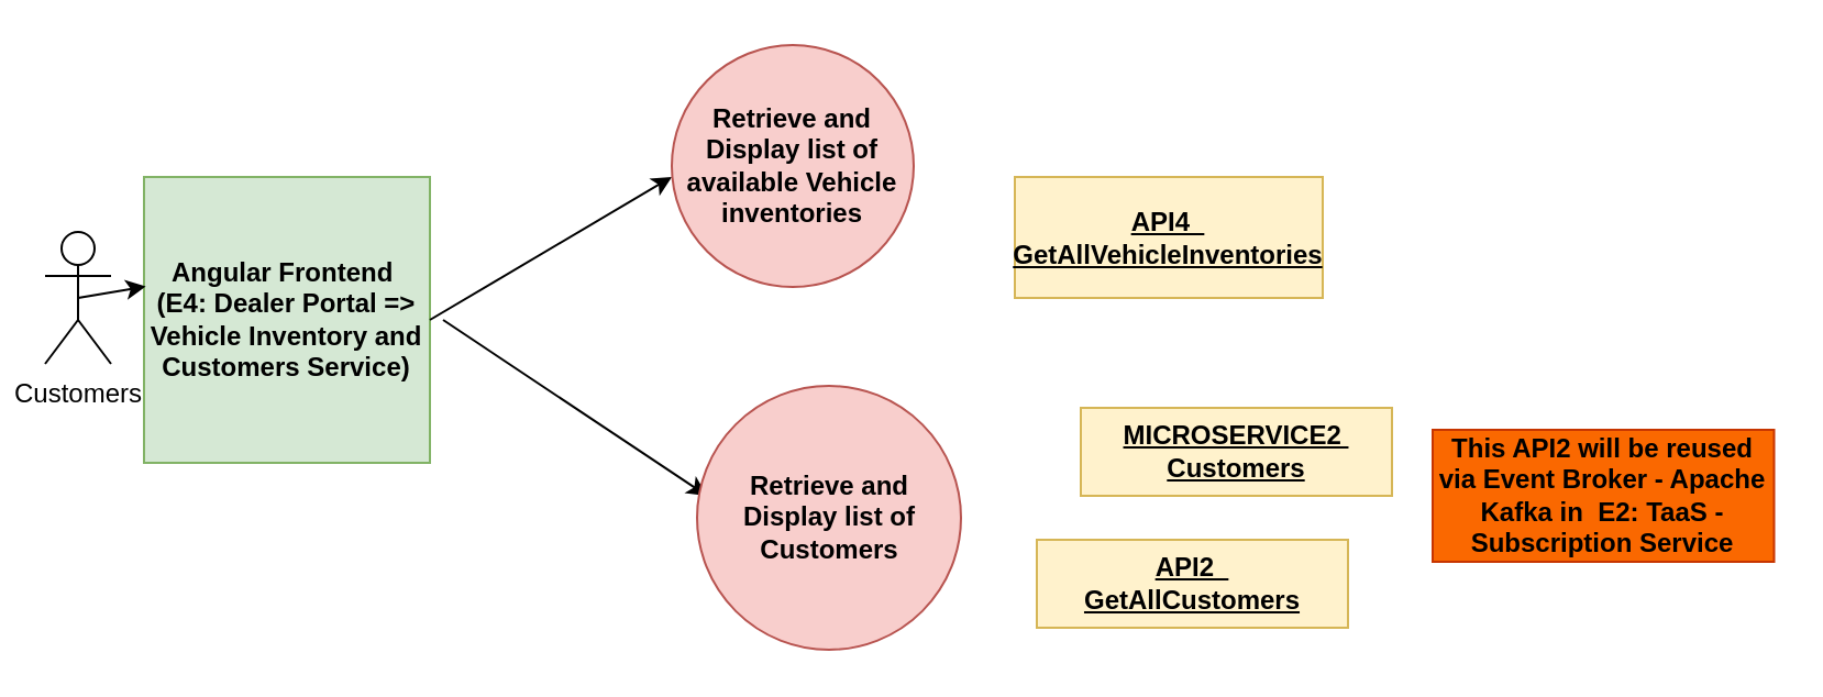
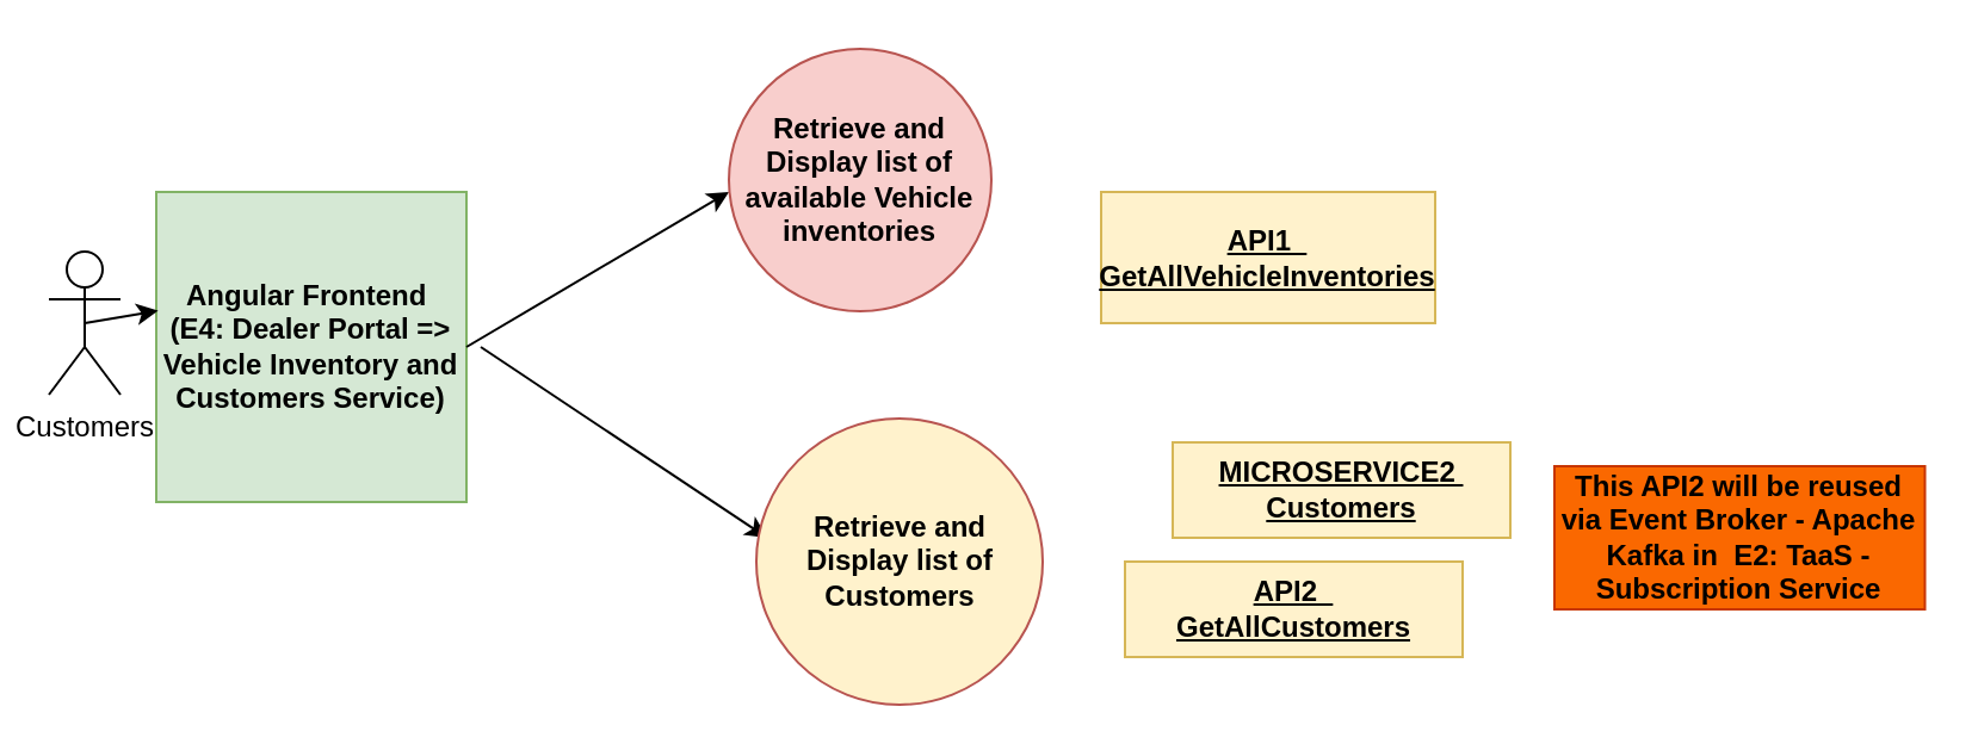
- <mxCell id="7" value="&lt;b&gt;&lt;u&gt;API4&amp;nbsp;&amp;nbsp;&lt;/u&gt;&lt;/b&gt;&lt;div&gt;&lt;b&gt;&lt;u&gt;GetAllVehicleInventories&lt;/u&gt;&lt;/b&gt;&lt;/div&gt;" style="text;html=1;strokeColor=#d6b656;fillColor=#fff2cc;align=center;verticalAlign=middle;whiteSpace=wrap;rounded=0;" vertex="1" parent="1"><mxGeometry x="461" y="80" width="140" height="55" as="geometry" /></mxCell>
+ <mxCell id="7" value="&lt;b&gt;&lt;u&gt;API1&amp;nbsp;&amp;nbsp;&lt;/u&gt;&lt;/b&gt;&lt;div&gt;&lt;b&gt;&lt;u&gt;GetAllVehicleInventories&lt;/u&gt;&lt;/b&gt;&lt;/div&gt;" style="text;html=1;strokeColor=#d6b656;fillColor=#fff2cc;align=center;verticalAlign=middle;whiteSpace=wrap;rounded=0;" vertex="1" parent="1"><mxGeometry x="461" y="80" width="140" height="55" as="geometry" /></mxCell>
- <mxCell id="10" value="&lt;b&gt;Retrieve and Display list of Customers&lt;/b&gt;" style="ellipse;whiteSpace=wrap;html=1;aspect=fixed;fillColor=#f8cecc;strokeColor=#b85450;" vertex="1" parent="1"><mxGeometry x="316.5" y="175" width="120" height="120" as="geometry" /></mxCell>
+ <mxCell id="10" value="&lt;b&gt;Retrieve and Display list of Customers&lt;/b&gt;" style="ellipse;whiteSpace=wrap;html=1;aspect=fixed;fillColor=#fff2cc;strokeColor=#b85450;" vertex="1" parent="1"><mxGeometry x="316.5" y="175" width="120" height="120" as="geometry" /></mxCell>
- <mxCell id="12" value="&lt;b&gt;&lt;u&gt;API2&amp;nbsp;&amp;nbsp;&lt;/u&gt;&lt;/b&gt;&lt;div&gt;&lt;b&gt;&lt;u&gt;GetAllCustomers&lt;/u&gt;&lt;/b&gt;&lt;/div&gt;" style="text;html=1;strokeColor=#d6b656;fillColor=#fff2cc;align=center;verticalAlign=middle;whiteSpace=wrap;rounded=0;" vertex="1" parent="1"><mxGeometry x="471" y="245" width="141.5" height="40" as="geometry" /></mxCell>
+ <mxCell id="12" value="&lt;b&gt;&lt;u&gt;API2&amp;nbsp;&amp;nbsp;&lt;/u&gt;&lt;/b&gt;&lt;div&gt;&lt;b&gt;&lt;u&gt;GetAllCustomers&lt;/u&gt;&lt;/b&gt;&lt;/div&gt;" style="text;html=1;strokeColor=#d6b656;fillColor=#fff2cc;align=center;verticalAlign=middle;whiteSpace=wrap;rounded=0;" vertex="1" parent="1"><mxGeometry x="471" y="235" width="141.5" height="40" as="geometry" /></mxCell>
